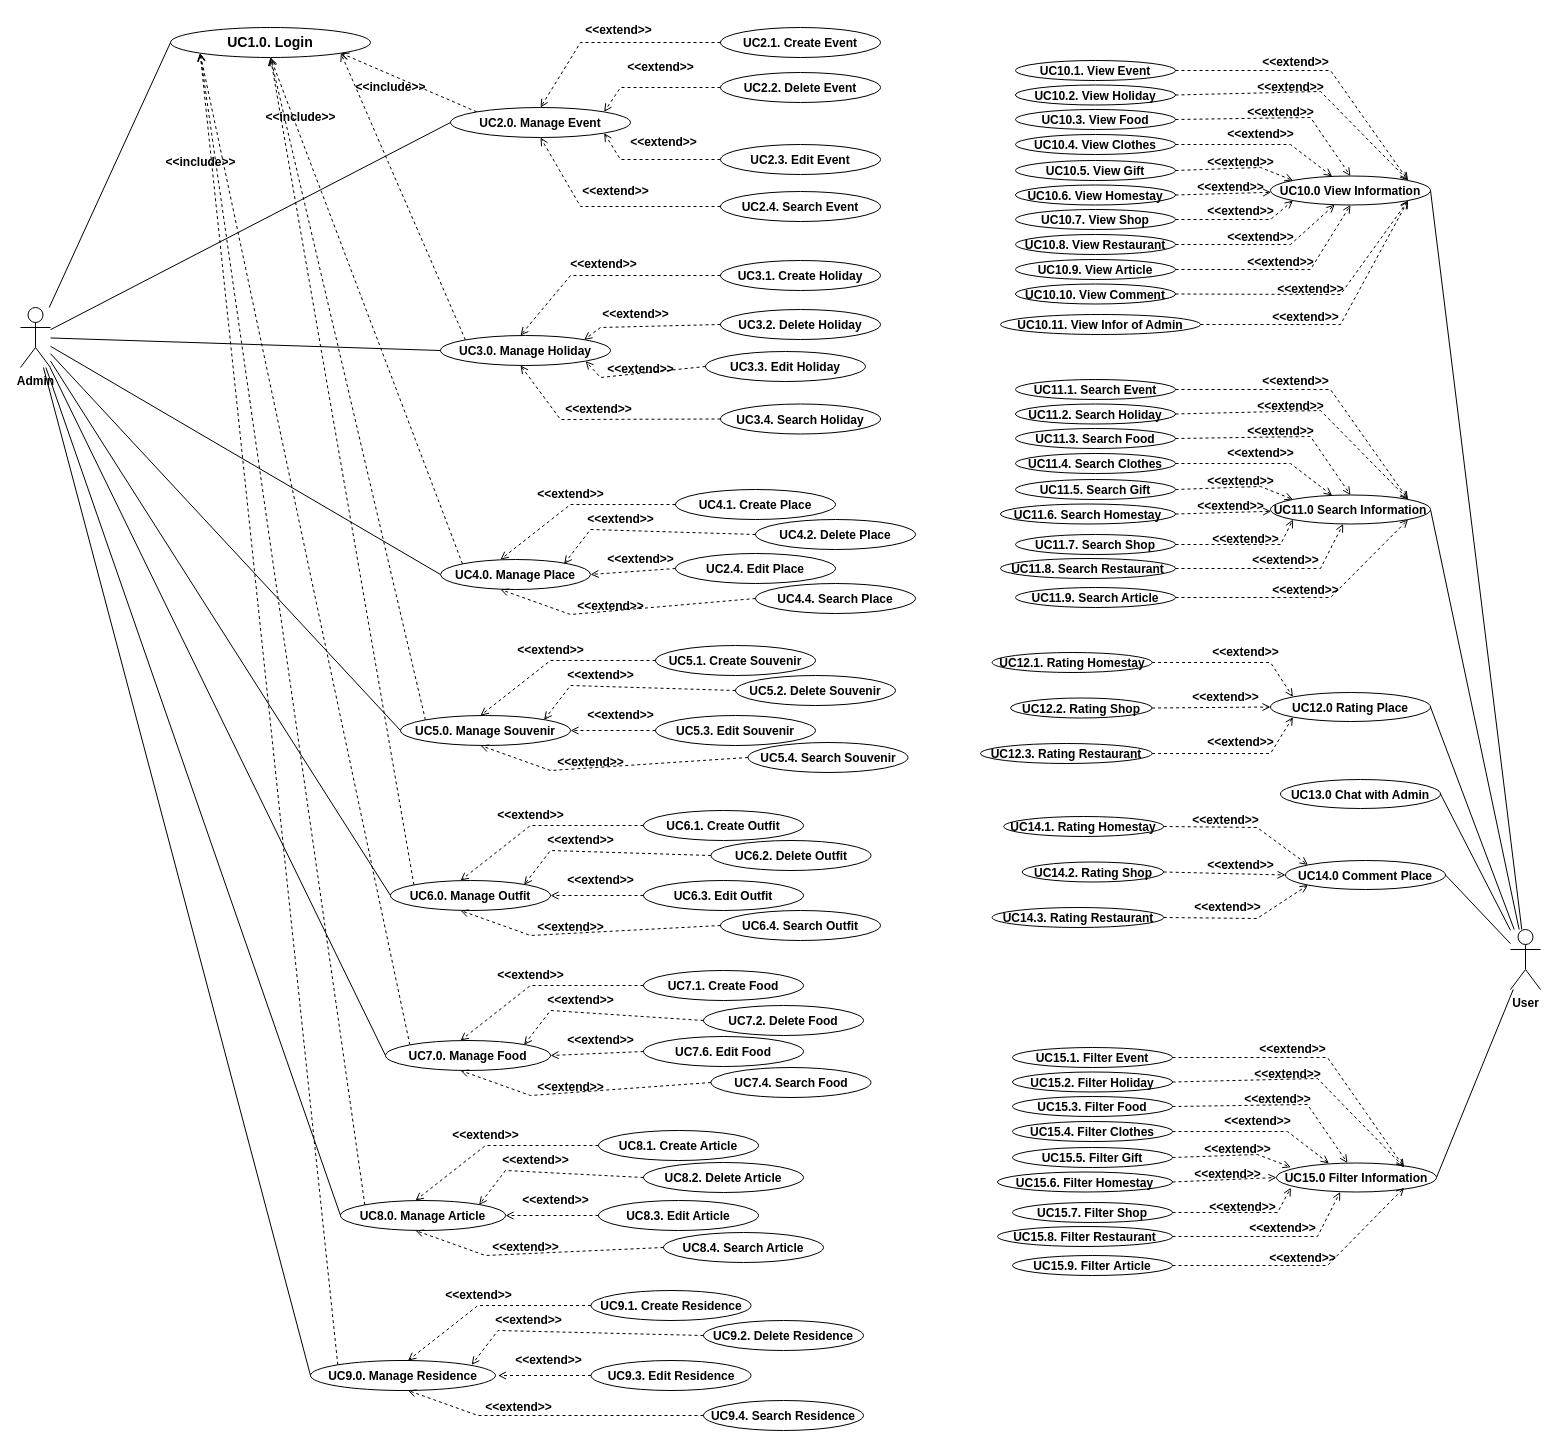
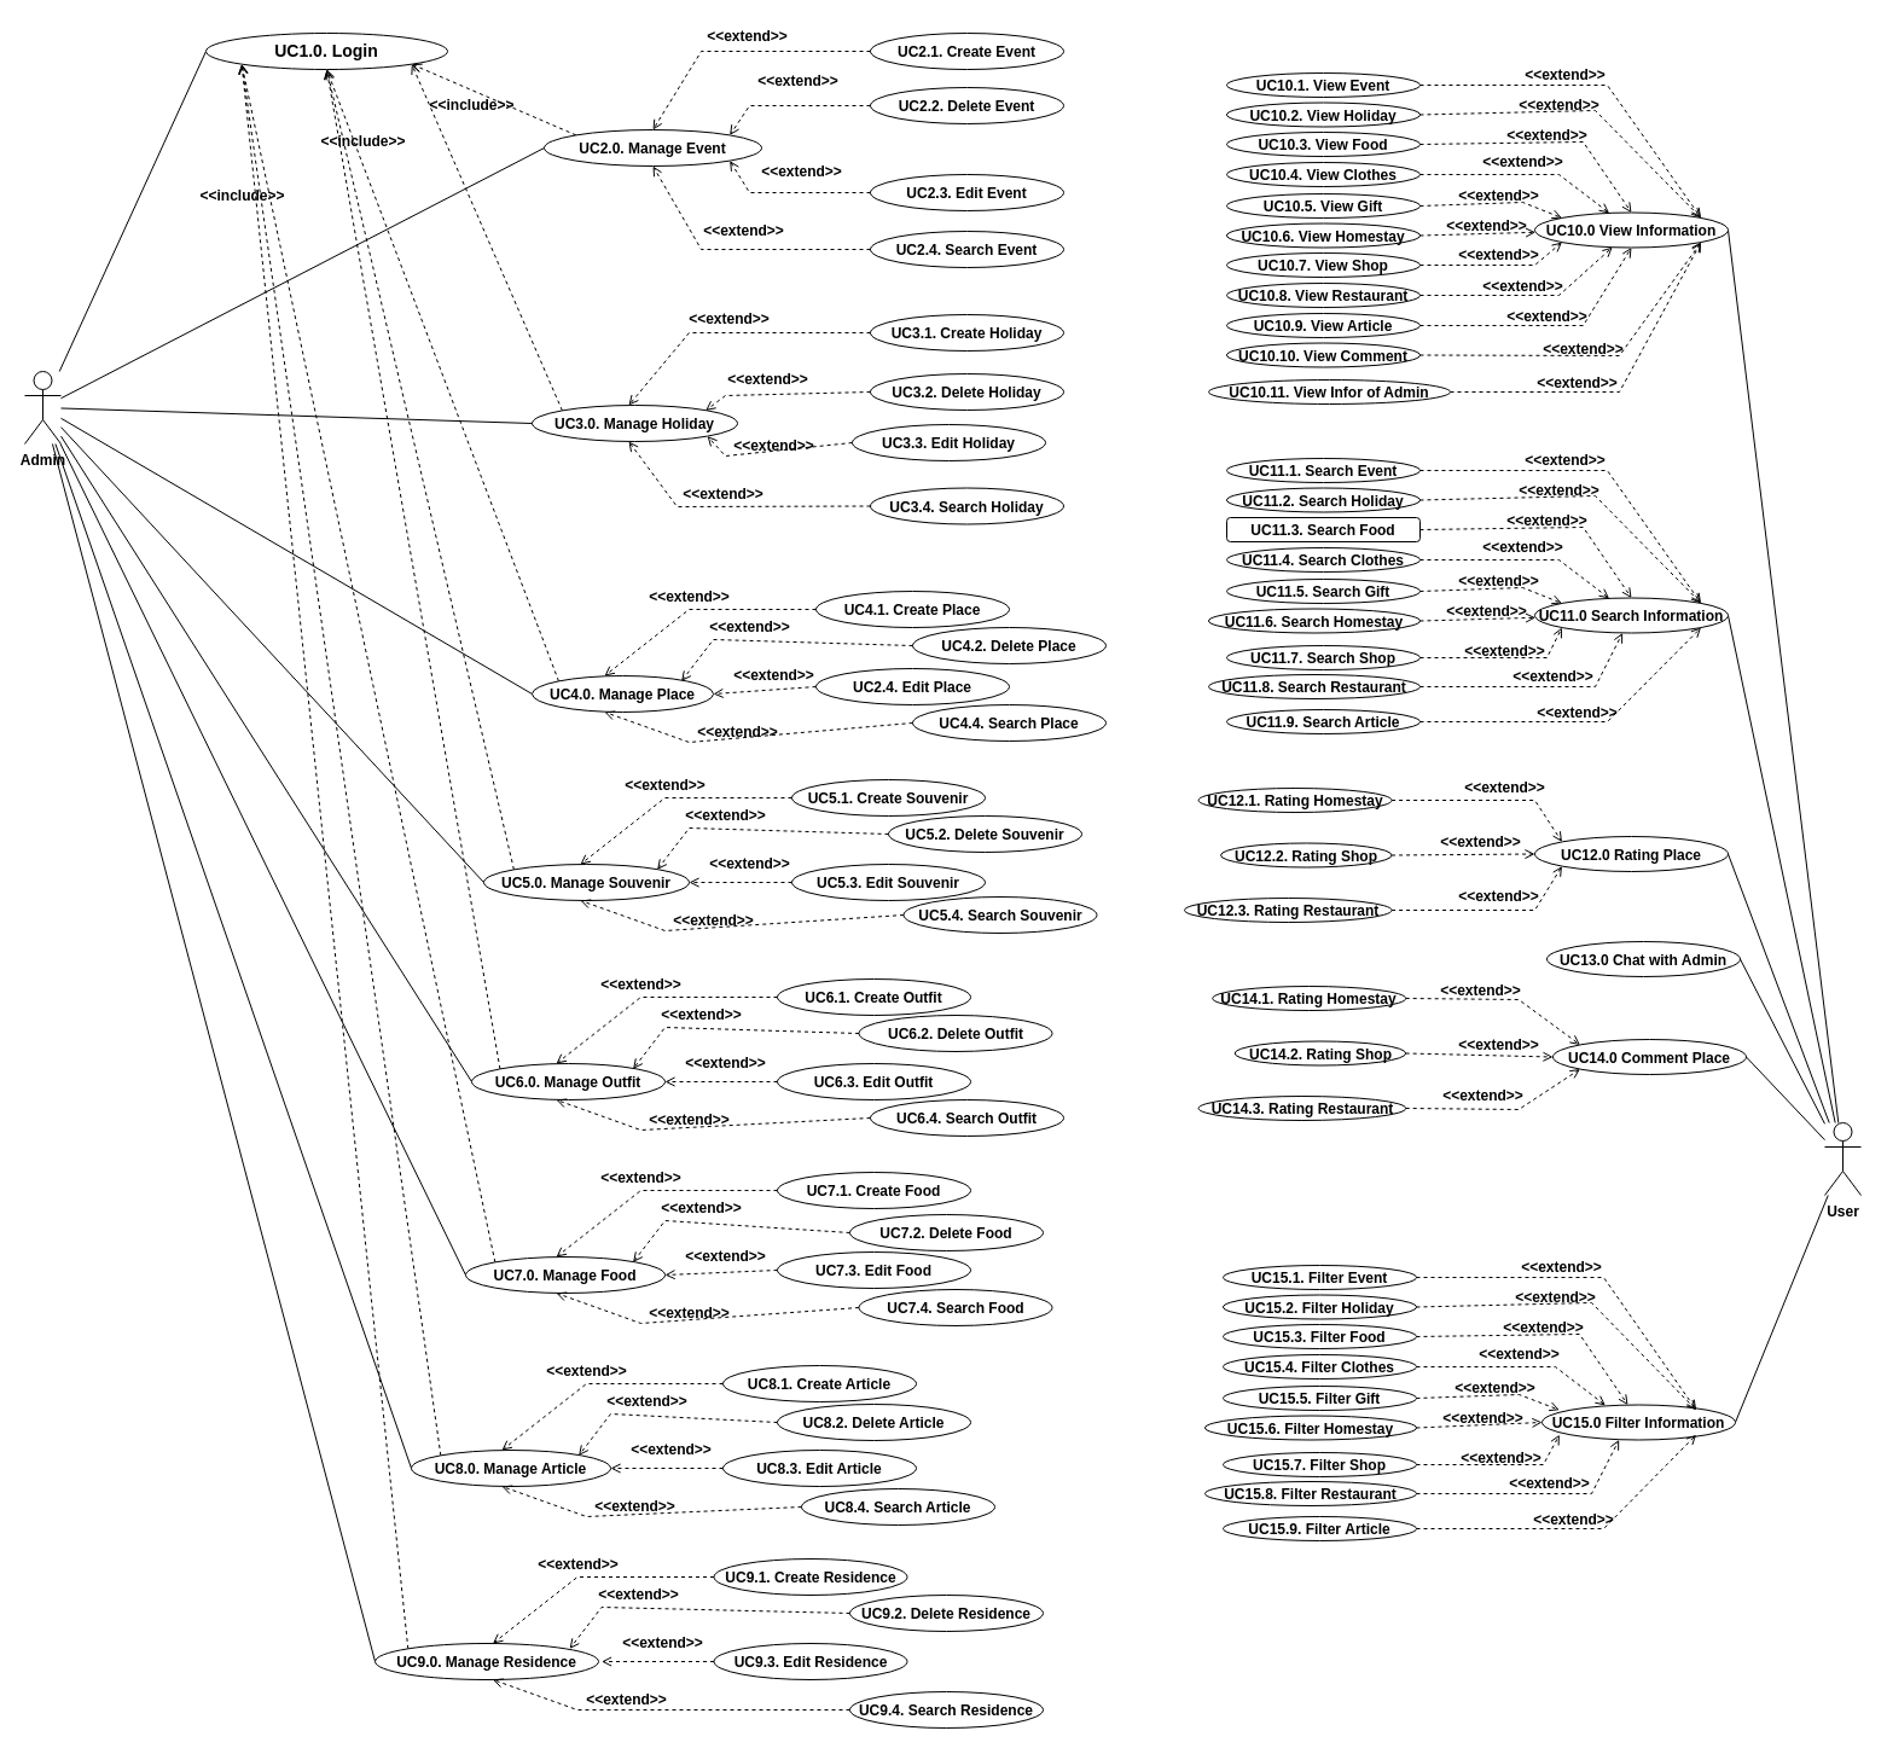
- <mxCell id="177" value="&lt;font style=&quot;font-size: 12px&quot;&gt;UC11.3. Search Food&lt;br&gt;&lt;/font&gt;" style="ellipse;whiteSpace=wrap;html=1;fontSize=14;strokeWidth=1;fontStyle=1" parent="1" vertex="1"><mxGeometry x="1015" y="428" width="160" height="20" as="geometry" /></mxCell>
+ <mxCell id="177" value="&lt;font style=&quot;font-size: 12px&quot;&gt;UC11.3. Search Food&lt;br&gt;&lt;/font&gt;" style="whiteSpace=wrap;html=1;fontSize=14;strokeWidth=1;fontStyle=1;rounded=1;" parent="1" vertex="1"><mxGeometry x="1015" y="428" width="160" height="20" as="geometry" /></mxCell>
- <mxCell id="103" value="&lt;font style=&quot;font-size: 12px&quot;&gt;UC7.6. Edit Food&lt;br&gt;&lt;/font&gt;" style="ellipse;whiteSpace=wrap;html=1;fontSize=14;strokeWidth=1;fontStyle=1" parent="1" vertex="1"><mxGeometry x="643" y="1036" width="160" height="30" as="geometry" /></mxCell>
+ <mxCell id="103" value="&lt;font style=&quot;font-size: 12px&quot;&gt;UC7.3. Edit Food&lt;br&gt;&lt;/font&gt;" style="ellipse;whiteSpace=wrap;html=1;fontSize=14;strokeWidth=1;fontStyle=1" parent="1" vertex="1"><mxGeometry x="643" y="1036" width="160" height="30" as="geometry" /></mxCell>
